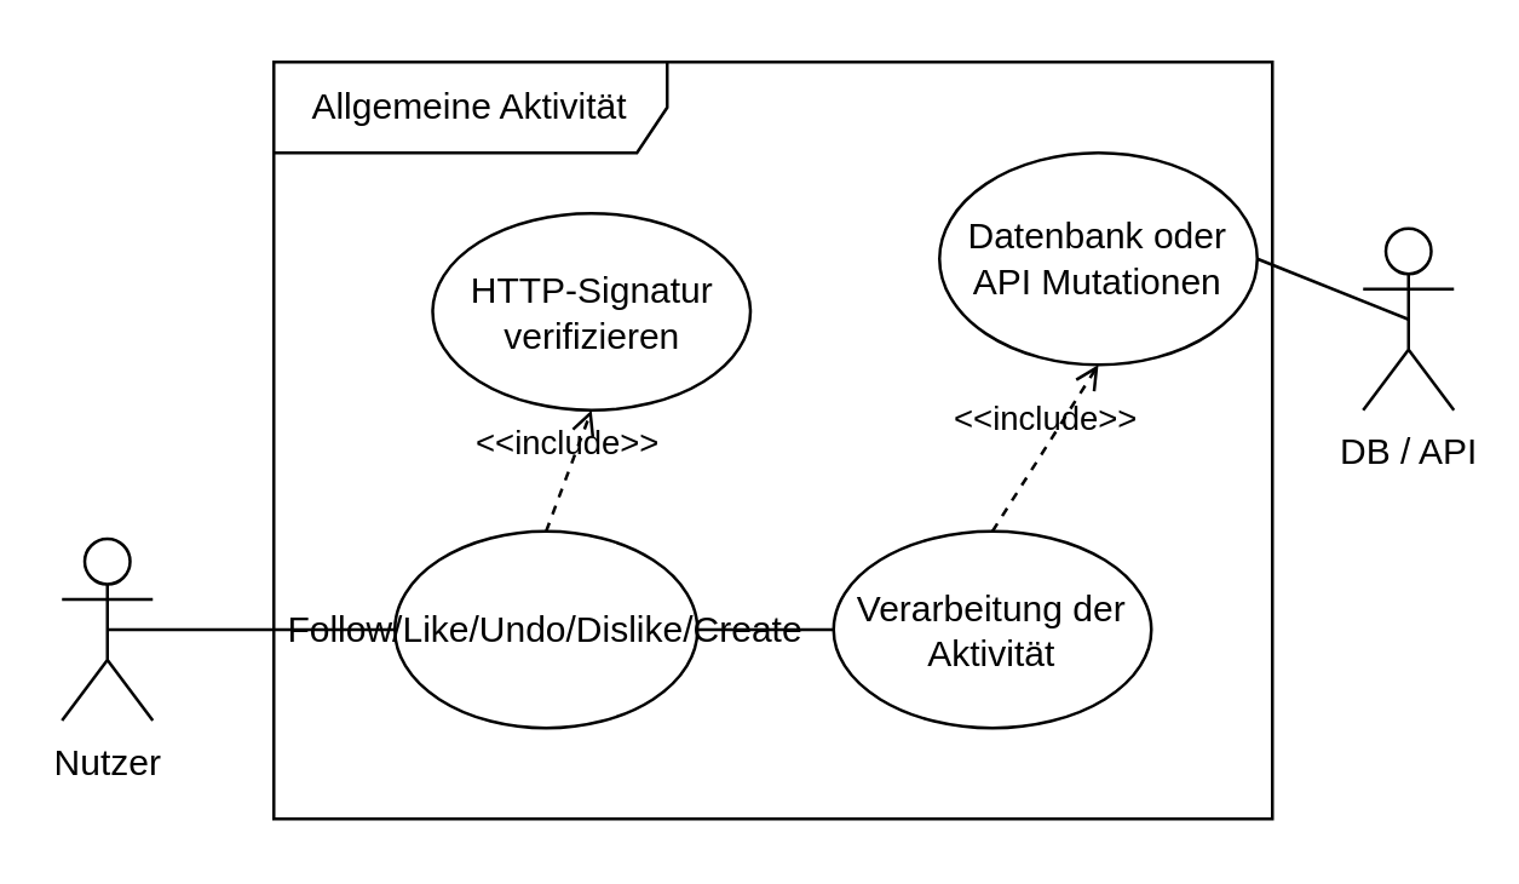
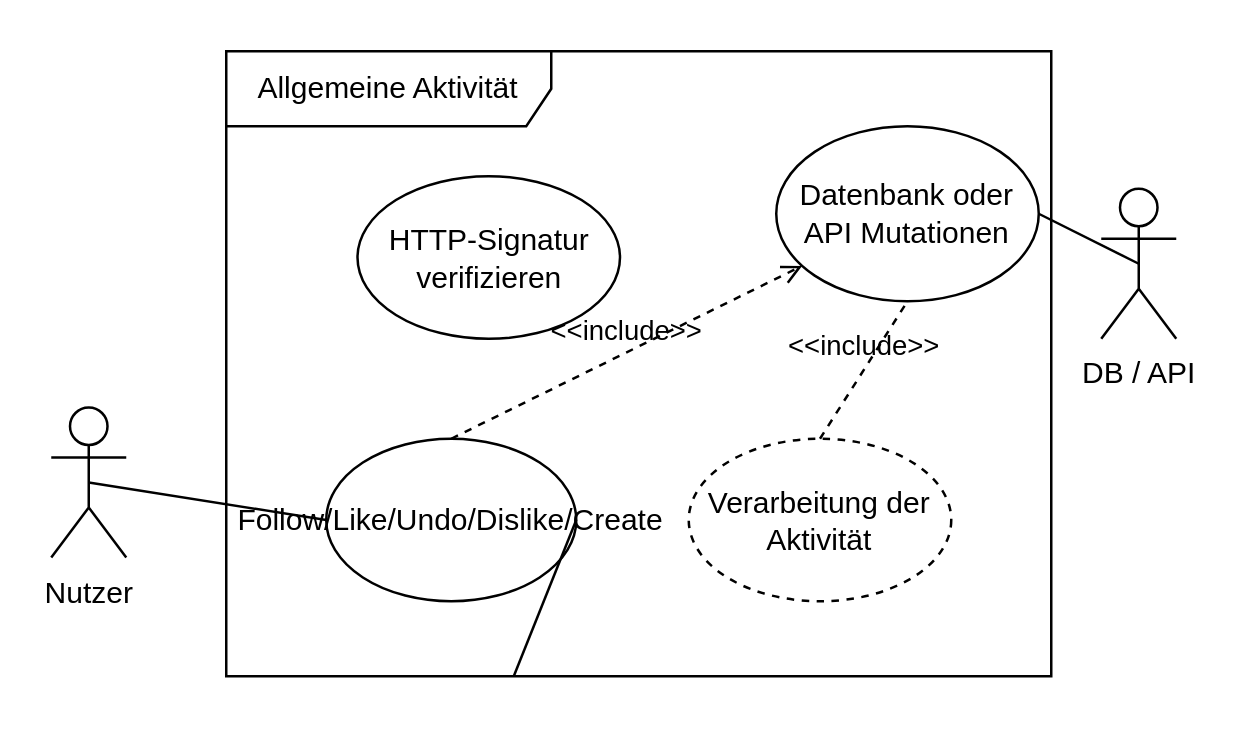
- <mxCell id="11" value="DB / API" style="shape=umlActor;verticalLabelPosition=bottom;labelBackgroundColor=#ffffff;verticalAlign=top;html=1;outlineConnect=0;" parent="1" vertex="1"><mxGeometry x="450" y="75" width="30" height="60" as="geometry" /></mxCell>
+ <mxCell id="11" value="DB / API" style="shape=umlActor;verticalLabelPosition=bottom;labelBackgroundColor=#ffffff;verticalAlign=top;html=1;outlineConnect=0;" parent="1" vertex="1"><mxGeometry x="440" y="75" width="30" height="60" as="geometry" /></mxCell>
- <mxCell id="9" value="&amp;lt;&amp;lt;include&amp;gt;&amp;gt;" style="edgeStyle=none;html=1;endArrow=open;verticalAlign=bottom;dashed=1;labelBackgroundColor=none;exitX=0.5;exitY=0;exitDx=0;exitDy=0;entryX=0.5;entryY=1;entryDx=0;entryDy=0;" parent="1" source="6" target="8" edge="1"><mxGeometry width="160" relative="1" as="geometry"><mxPoint x="325" y="157" as="sourcePoint" /><mxPoint x="485" y="157" as="targetPoint" /></mxGeometry></mxCell>
+ <mxCell id="9" value="&amp;lt;&amp;lt;include&amp;gt;&amp;gt;" style="edgeStyle=none;html=1;endArrow=none;verticalAlign=bottom;dashed=1;labelBackgroundColor=none;exitX=0.5;exitY=0;exitDx=0;exitDy=0;entryX=0.5;entryY=1;entryDx=0;entryDy=0;" parent="1" source="6" target="8" edge="1"><mxGeometry width="160" relative="1" as="geometry"><mxPoint x="325" y="157" as="sourcePoint" /><mxPoint x="485" y="157" as="targetPoint" /></mxGeometry></mxCell>
- <mxCell id="13" value="&amp;lt;&amp;lt;include&amp;gt;&amp;gt;" style="edgeStyle=none;html=1;endArrow=open;verticalAlign=bottom;dashed=1;labelBackgroundColor=none;entryX=0.5;entryY=1;entryDx=0;entryDy=0;exitX=0.5;exitY=0;exitDx=0;exitDy=0;" edge="1" parent="1" source="4" target="12"><mxGeometry width="160" relative="1" as="geometry"><mxPoint x="178" y="150" as="sourcePoint" /><mxPoint x="340" y="340" as="targetPoint" /></mxGeometry></mxCell>
+ <mxCell id="13" value="&amp;lt;&amp;lt;include&amp;gt;&amp;gt;" style="edgeStyle=none;html=1;endArrow=open;verticalAlign=bottom;dashed=1;labelBackgroundColor=none;exitX=0.5;exitY=0;exitDx=0;exitDy=0;" edge="1" parent="1" source="4" target="8"><mxGeometry width="160" relative="1" as="geometry"><mxPoint x="178" y="150" as="sourcePoint" /><mxPoint x="340" y="340" as="targetPoint" /></mxGeometry></mxCell>
- <mxCell id="3" value="Nutzer" style="shape=umlActor;html=1;verticalLabelPosition=bottom;verticalAlign=top;align=center;" parent="1" vertex="1"><mxGeometry x="20" y="177.5" width="30" height="60" as="geometry" /></mxCell>
+ <mxCell id="3" value="Nutzer" style="shape=umlActor;html=1;verticalLabelPosition=bottom;verticalAlign=top;align=center;" parent="1" vertex="1"><mxGeometry x="20" y="162.5" width="30" height="60" as="geometry" /></mxCell>
- <mxCell id="7" value="" style="edgeStyle=none;html=1;endArrow=none;verticalAlign=bottom;exitX=1;exitY=0.5;exitDx=0;exitDy=0;entryX=0;entryY=0.5;entryDx=0;entryDy=0;" parent="1" source="4" target="6" edge="1"><mxGeometry width="160" relative="1" as="geometry"><mxPoint x="230" y="260" as="sourcePoint" /><mxPoint x="390" y="260" as="targetPoint" /></mxGeometry></mxCell>
+ <mxCell id="7" value="" style="edgeStyle=none;html=1;endArrow=none;verticalAlign=bottom;exitX=1;exitY=0.5;exitDx=0;exitDy=0;" parent="1" source="4" target="2" edge="1"><mxGeometry width="160" relative="1" as="geometry"><mxPoint x="230" y="260" as="sourcePoint" /><mxPoint x="390" y="260" as="targetPoint" /></mxGeometry></mxCell>
- <mxCell id="6" value="Verarbeitung der Aktivität" style="ellipse;whiteSpace=wrap;html=1;" parent="1" vertex="1"><mxGeometry x="275" y="175" width="105" height="65" as="geometry" /></mxCell>
+ <mxCell id="6" value="Verarbeitung der Aktivität" style="ellipse;whiteSpace=wrap;html=1;dashed=1;" parent="1" vertex="1"><mxGeometry x="275" y="175" width="105" height="65" as="geometry" /></mxCell>
